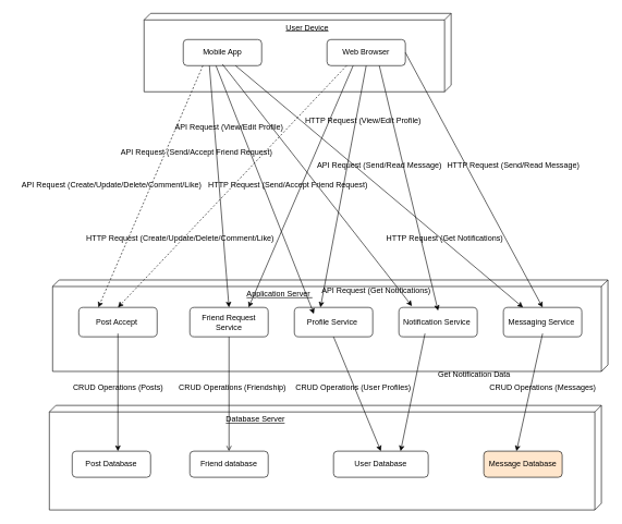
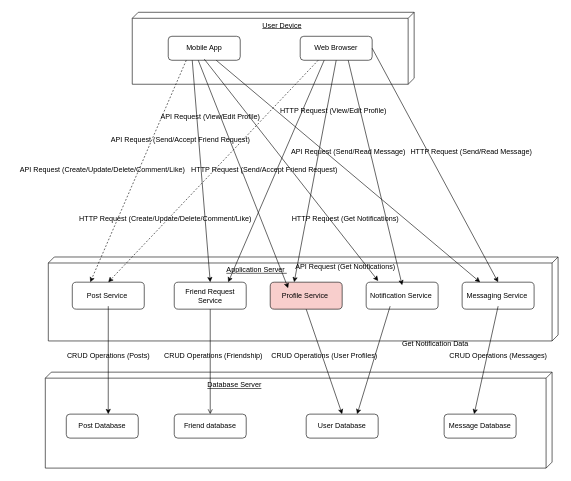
- <mxCell id="16" value="HTTP Request (Get Notifications)" style="text;html=1;align=center;verticalAlign=middle;resizable=0;points=[];autosize=1;strokeColor=none;fillColor=none;" vertex="1" parent="1"><mxGeometry x="580" y="350" width="200" height="30" as="geometry" /></mxCell>
+ <mxCell id="16" value="HTTP Request (Get Notifications)" style="text;html=1;align=center;verticalAlign=middle;resizable=0;points=[];autosize=1;strokeColor=none;fillColor=none;" vertex="1" parent="1"><mxGeometry x="475" y="350" width="200" height="30" as="geometry" /></mxCell>
- <mxCell id="6" value="Post Accept&amp;nbsp;" style="rounded=1;whiteSpace=wrap;html=1;" vertex="1" parent="1"><mxGeometry x="120" y="470" width="120" height="45" as="geometry" /></mxCell>
+ <mxCell id="6" value="Post Service&amp;nbsp;" style="rounded=1;whiteSpace=wrap;html=1;" vertex="1" parent="1"><mxGeometry x="120" y="470" width="120" height="45" as="geometry" /></mxCell>
- <mxCell id="8" value="Profile Service&amp;nbsp;" style="rounded=1;whiteSpace=wrap;html=1;" vertex="1" parent="1"><mxGeometry x="450" y="470" width="120" height="45" as="geometry" /></mxCell>
+ <mxCell id="8" value="Profile Service&amp;nbsp;" style="rounded=1;whiteSpace=wrap;html=1;fillColor=#f8cecc;" vertex="1" parent="1"><mxGeometry x="450" y="470" width="120" height="45" as="geometry" /></mxCell>
- <mxCell id="38" value="User Database" style="rounded=1;whiteSpace=wrap;html=1;" vertex="1" parent="1"><mxGeometry x="510" y="690" width="145" height="40" as="geometry" /></mxCell>
+ <mxCell id="38" value="User Database" style="rounded=1;whiteSpace=wrap;html=1;" vertex="1" parent="1"><mxGeometry x="510" y="690" width="120" height="40" as="geometry" /></mxCell>
- <mxCell id="41" value="Message Database" style="rounded=1;whiteSpace=wrap;html=1;fillColor=#ffe6cc;" vertex="1" parent="1"><mxGeometry x="740" y="690" width="120" height="40" as="geometry" /></mxCell>
+ <mxCell id="41" value="Message Database" style="rounded=1;whiteSpace=wrap;html=1;" vertex="1" parent="1"><mxGeometry x="740" y="690" width="120" height="40" as="geometry" /></mxCell>
